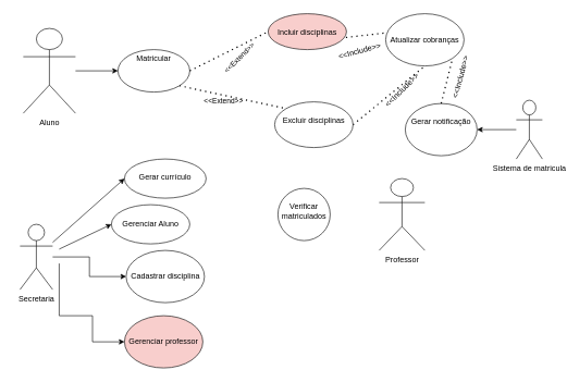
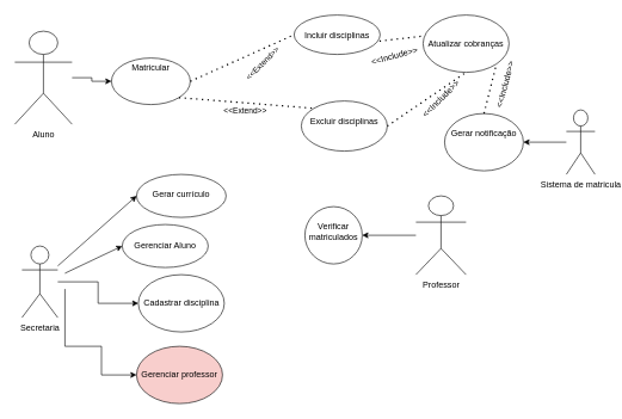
- <mxCell id="5" value="&lt;br&gt;Incluir disciplinas" style="ellipse;whiteSpace=wrap;html=1;verticalAlign=top;fillColor=#f8cecc;" vertex="1" parent="1"><mxGeometry x="410" y="20.5" width="120" height="55" as="geometry" /></mxCell>
+ <mxCell id="5" value="&lt;br&gt;Incluir disciplinas" style="ellipse;whiteSpace=wrap;html=1;verticalAlign=top;" vertex="1" parent="1"><mxGeometry x="410" y="20.5" width="120" height="55" as="geometry" /></mxCell>
- <mxCell id="3" value="Aluno" style="shape=umlActor;verticalLabelPosition=bottom;verticalAlign=top;html=1;outlineConnect=0;" vertex="1" parent="1"><mxGeometry x="35" y="43" width="80" height="130" as="geometry" /></mxCell>
+ <mxCell id="3" value="Aluno" style="shape=umlActor;verticalLabelPosition=bottom;verticalAlign=top;html=1;outlineConnect=0;" vertex="1" parent="1"><mxGeometry x="20" y="43" width="80" height="130" as="geometry" /></mxCell>
- <mxCell id="4" value="Matricular" style="ellipse;whiteSpace=wrap;html=1;verticalAlign=top;" vertex="1" parent="1"><mxGeometry x="180" y="75.5" width="110" height="65" as="geometry" /></mxCell>
+ <mxCell id="4" value="Matricular" style="ellipse;whiteSpace=wrap;html=1;verticalAlign=top;" vertex="1" parent="1"><mxGeometry x="155" y="80.5" width="110" height="65" as="geometry" /></mxCell>
- <mxCell id="6" value="&lt;br&gt;Excluir disciplinas" style="ellipse;whiteSpace=wrap;html=1;verticalAlign=top;" vertex="1" parent="1"><mxGeometry x="420" y="155.5" width="120" height="70" as="geometry" /></mxCell>
+ <mxCell id="6" value="&lt;br&gt;Excluir disciplinas" style="ellipse;whiteSpace=wrap;html=1;verticalAlign=top;" vertex="1" parent="1"><mxGeometry x="420" y="140.5" width="120" height="70" as="geometry" /></mxCell>
+ <mxCell id="12" value="" style="edgeStyle=orthogonalEdgeStyle;rounded=0;orthogonalLoop=1;jettySize=auto;html=1;" edge="1" parent="1" source="13" target="14"><mxGeometry relative="1" as="geometry" /></mxCell>
